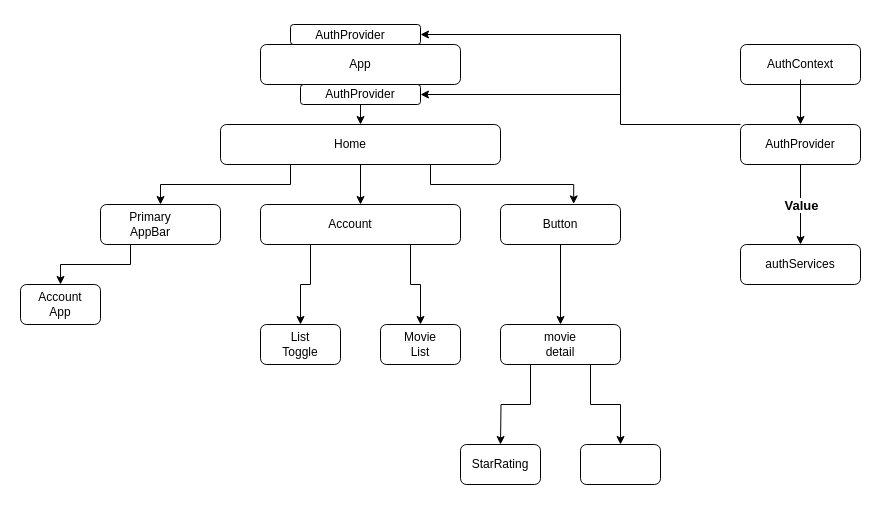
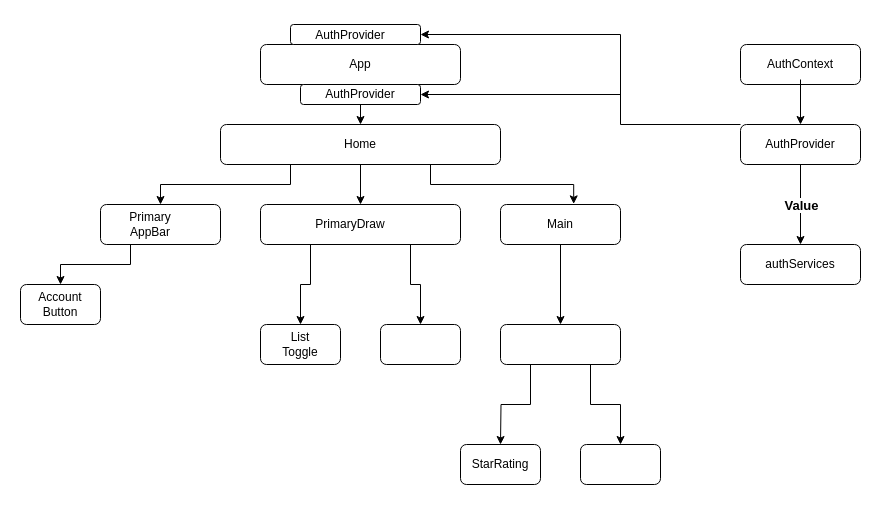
- <mxCell id="22" value="Home" style="text;html=1;strokeColor=none;fillColor=none;align=center;verticalAlign=middle;whiteSpace=wrap;rounded=0;" parent="1" vertex="1"><mxGeometry x="320" y="129" width="60" height="30" as="geometry" /></mxCell>
+ <mxCell id="22" value="Home" style="text;html=1;strokeColor=none;fillColor=none;align=center;verticalAlign=middle;whiteSpace=wrap;rounded=0;" parent="1" vertex="1"><mxGeometry x="330" y="129" width="60" height="30" as="geometry" /></mxCell>
- <mxCell id="23" value="Account" style="text;html=1;strokeColor=none;fillColor=none;align=center;verticalAlign=middle;whiteSpace=wrap;rounded=0;" parent="1" vertex="1"><mxGeometry x="320" y="209" width="60" height="30" as="geometry" /></mxCell>
+ <mxCell id="23" value="PrimaryDraw" style="text;html=1;strokeColor=none;fillColor=none;align=center;verticalAlign=middle;whiteSpace=wrap;rounded=0;" parent="1" vertex="1"><mxGeometry x="320" y="209" width="60" height="30" as="geometry" /></mxCell>
- <mxCell id="10" value="Button" style="text;html=1;strokeColor=none;fillColor=none;align=center;verticalAlign=middle;whiteSpace=wrap;rounded=0;" parent="1" vertex="1"><mxGeometry x="530" y="209" width="60" height="30" as="geometry" /></mxCell>
+ <mxCell id="10" value="Main" style="text;html=1;strokeColor=none;fillColor=none;align=center;verticalAlign=middle;whiteSpace=wrap;rounded=0;" parent="1" vertex="1"><mxGeometry x="530" y="209" width="60" height="30" as="geometry" /></mxCell>
- <mxCell id="12" value="Account App" style="text;html=1;strokeColor=none;fillColor=none;align=center;verticalAlign=middle;whiteSpace=wrap;rounded=0;" parent="1" vertex="1"><mxGeometry x="30" y="289" width="60" height="30" as="geometry" /></mxCell>
+ <mxCell id="12" value="Account Button" style="text;html=1;strokeColor=none;fillColor=none;align=center;verticalAlign=middle;whiteSpace=wrap;rounded=0;" parent="1" vertex="1"><mxGeometry x="30" y="289" width="60" height="30" as="geometry" /></mxCell>
- <mxCell id="25" value="Movie&lt;br&gt;List" style="text;html=1;strokeColor=none;fillColor=none;align=center;verticalAlign=middle;whiteSpace=wrap;rounded=0;" parent="1" vertex="1"><mxGeometry x="390" y="329" width="60" height="30" as="geometry" /></mxCell>
- <mxCell id="29" value="movie&lt;br&gt;detail" style="text;html=1;strokeColor=none;fillColor=none;align=center;verticalAlign=middle;whiteSpace=wrap;rounded=0;" parent="1" vertex="1"><mxGeometry x="530" y="329" width="60" height="30" as="geometry" /></mxCell>
